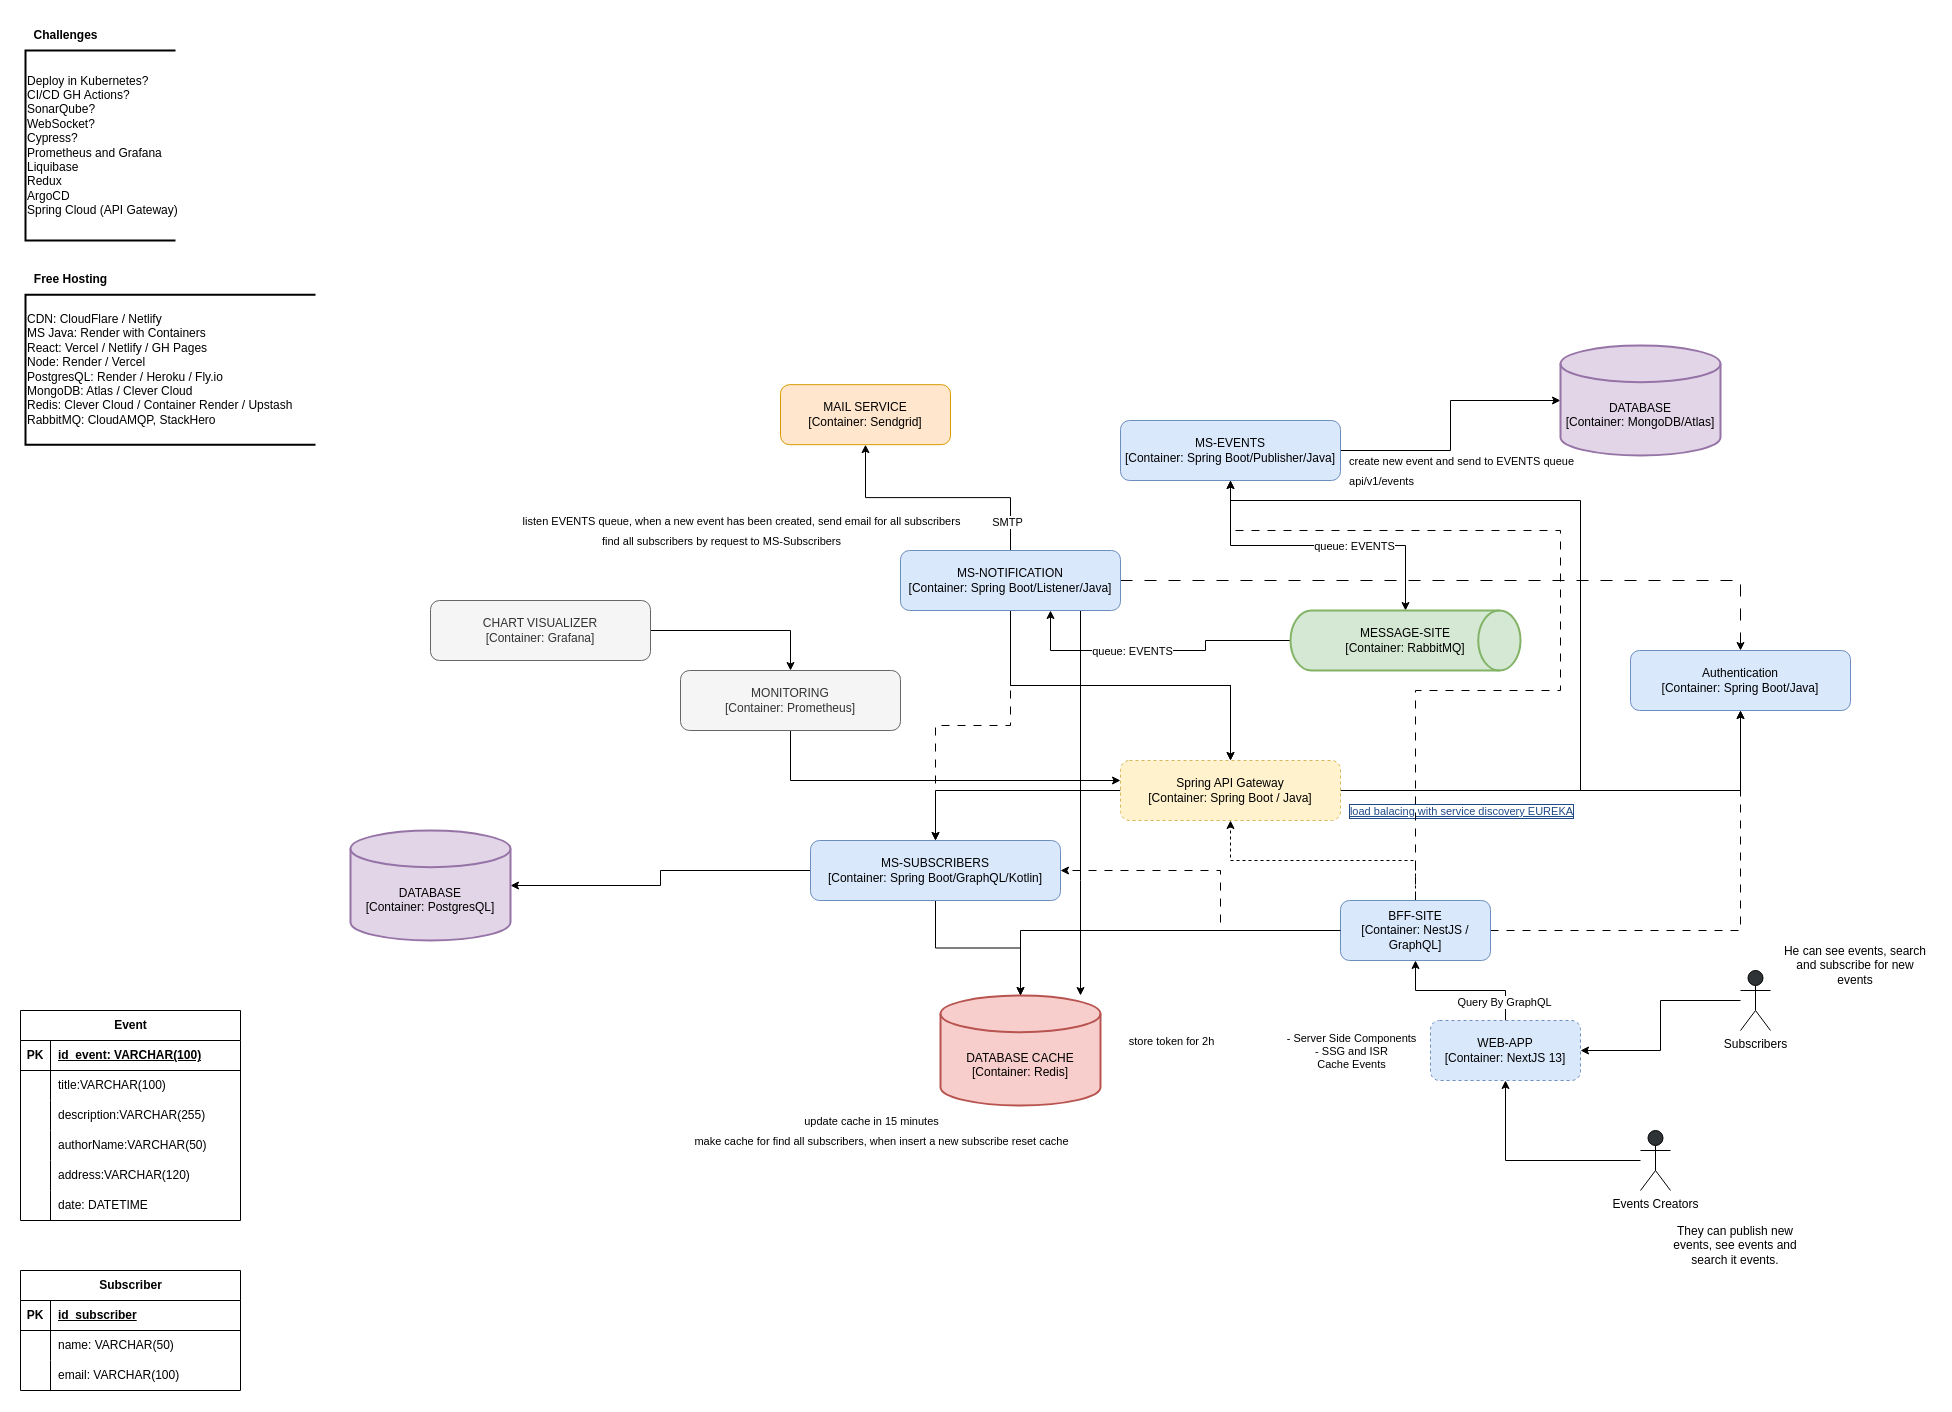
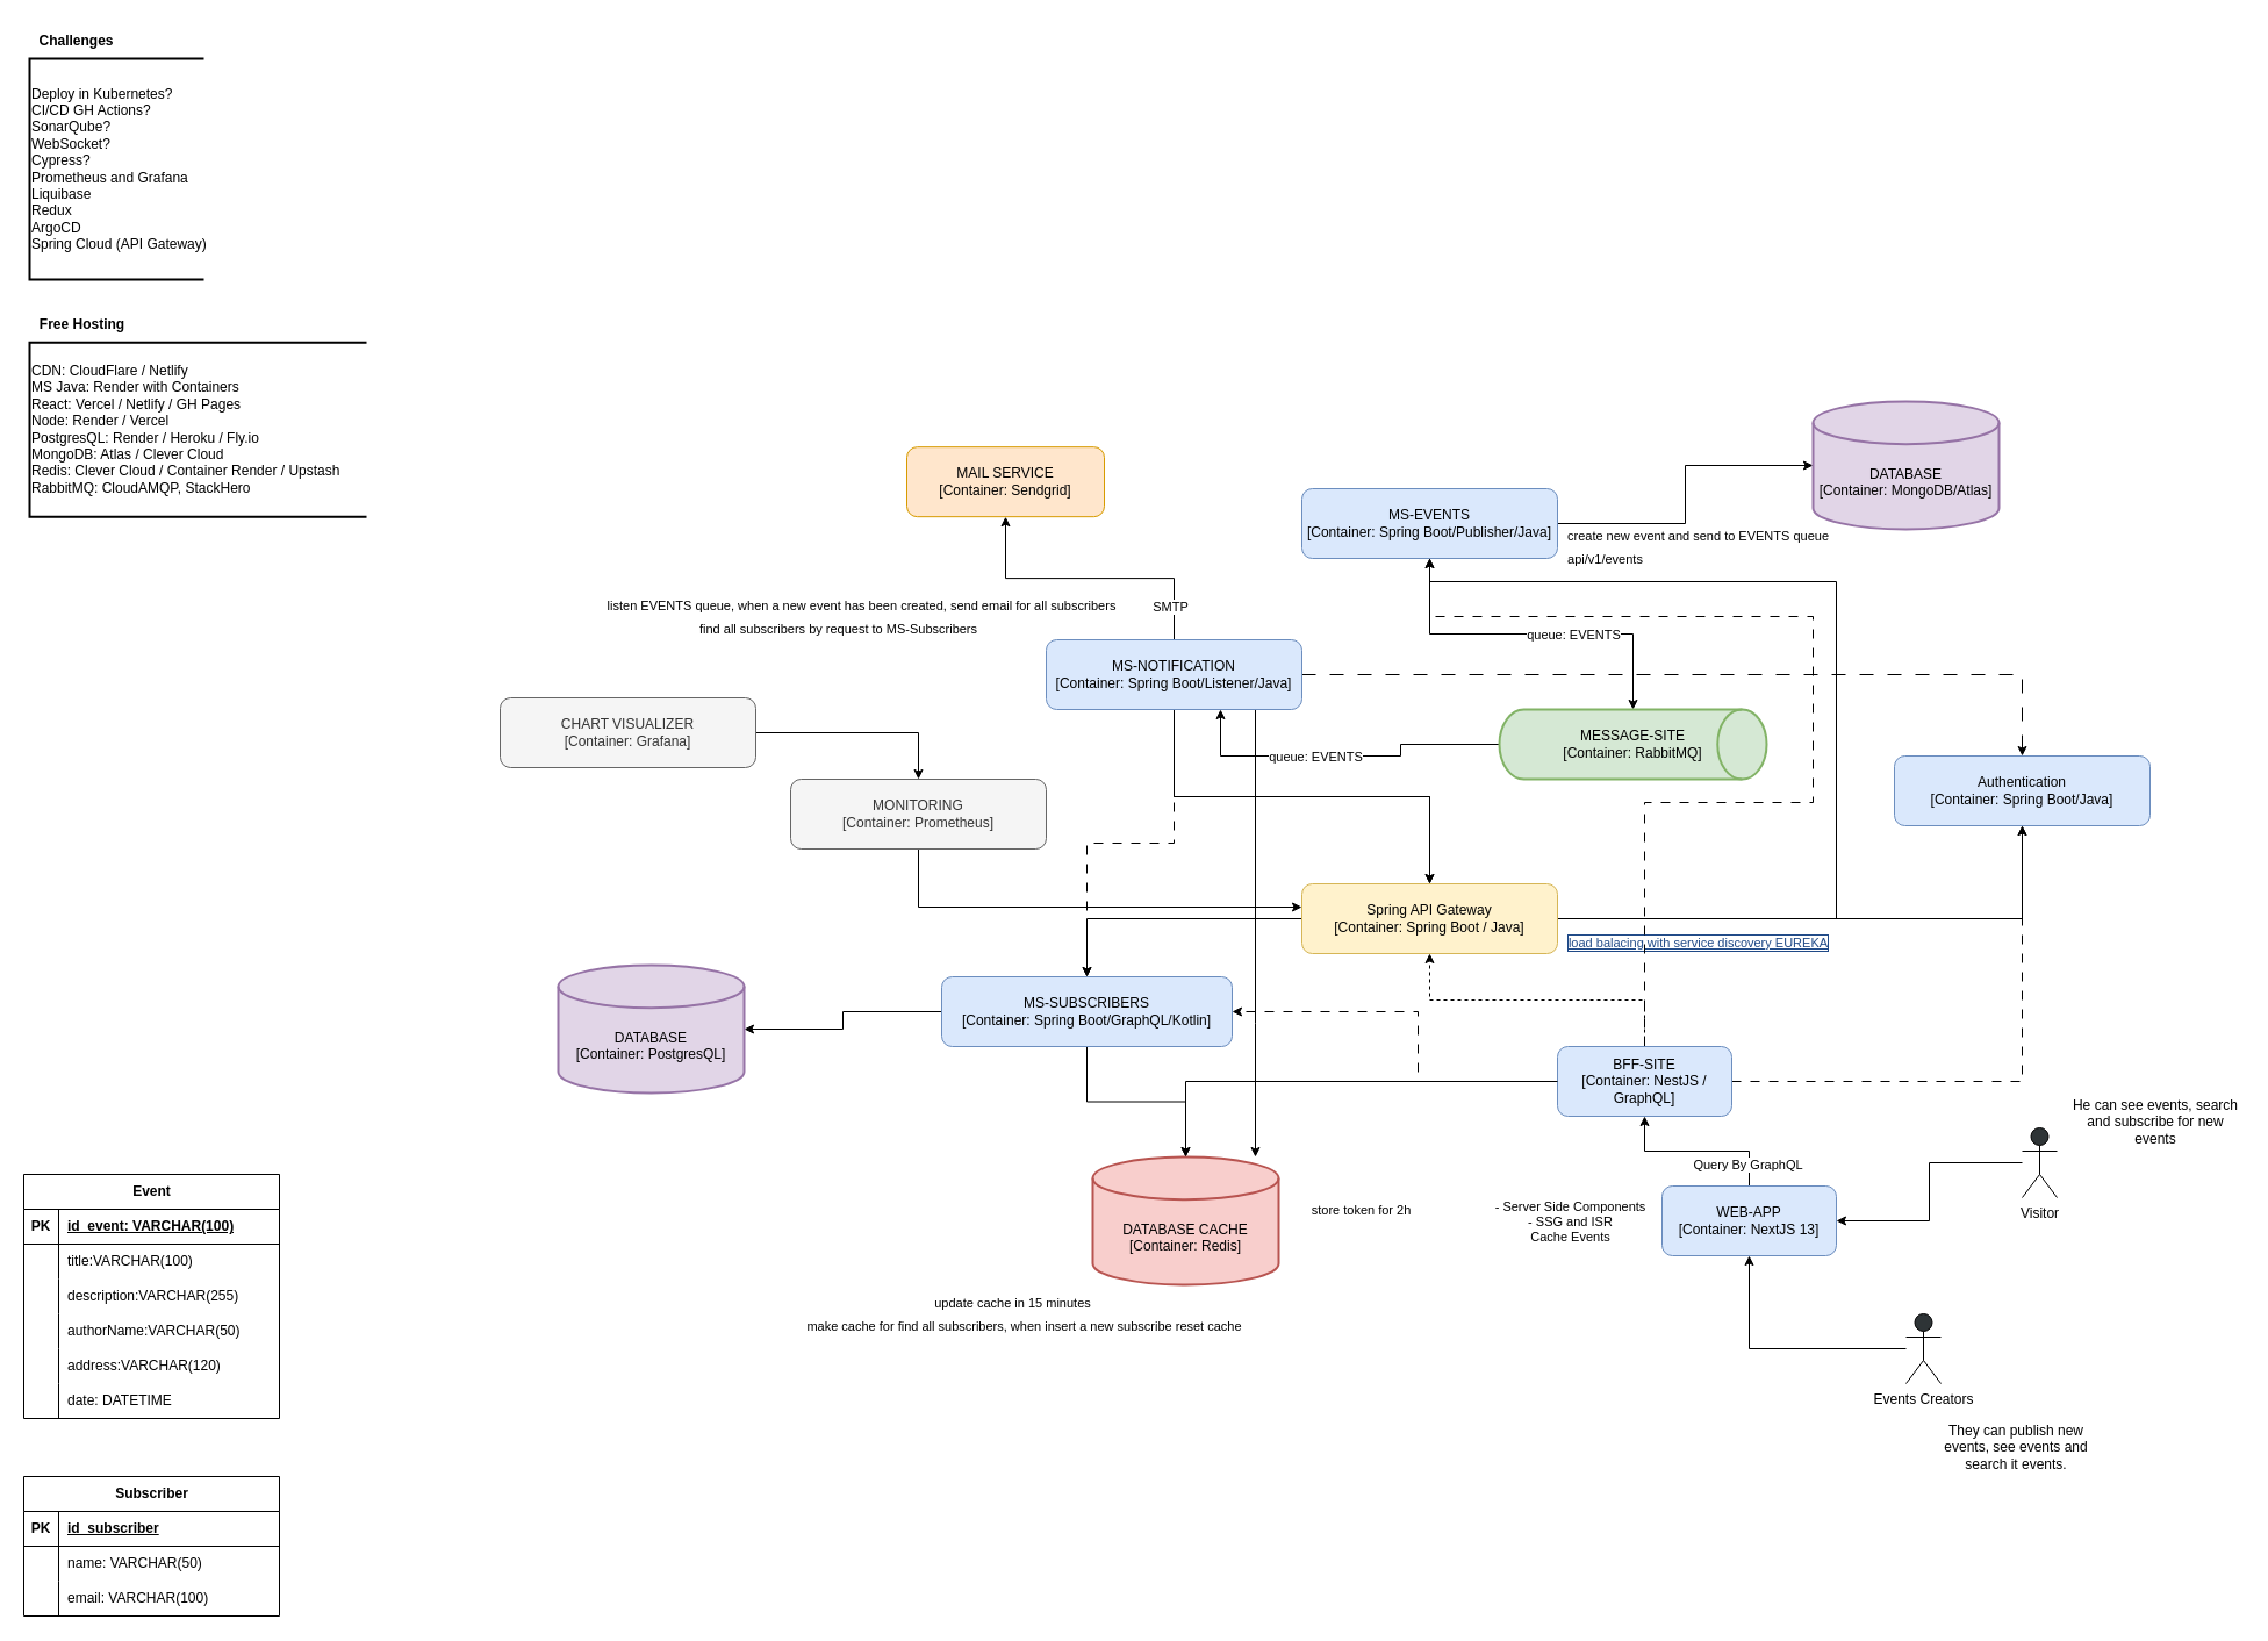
- <mxCell id="86" value="&lt;div&gt;Spring API Gateway&lt;/div&gt;&lt;div&gt;[Container: Spring Boot / Java]&lt;/div&gt;" style="rounded=1;whiteSpace=wrap;html=1;fillColor=#fff2cc;strokeColor=#d6b656;dashed=1;" parent="1" vertex="1"><mxGeometry x="1120" y="760" width="220" height="60" as="geometry" /></mxCell>
+ <mxCell id="86" value="&lt;div&gt;Spring API Gateway&lt;/div&gt;&lt;div&gt;[Container: Spring Boot / Java]&lt;/div&gt;" style="rounded=1;whiteSpace=wrap;html=1;fillColor=#fff2cc;strokeColor=#d6b656;" parent="1" vertex="1"><mxGeometry x="1120" y="760" width="220" height="60" as="geometry" /></mxCell>
- <mxCell id="63" value="&lt;br&gt;&lt;br&gt;DATABASE&lt;br&gt;[Container: PostgresQL]" style="strokeWidth=2;html=1;shape=mxgraph.flowchart.database;whiteSpace=wrap;fillColor=#e1d5e7;strokeColor=#9673a6;" parent="1" vertex="1"><mxGeometry x="350" y="830" width="160" height="110" as="geometry" /></mxCell>
+ <mxCell id="63" value="&lt;br&gt;&lt;br&gt;DATABASE&lt;br&gt;[Container: PostgresQL]" style="strokeWidth=2;html=1;shape=mxgraph.flowchart.database;whiteSpace=wrap;fillColor=#e1d5e7;strokeColor=#9673a6;" parent="1" vertex="1"><mxGeometry x="480" y="830" width="160" height="110" as="geometry" /></mxCell>
- <mxCell id="29" value="Subscribers" style="shape=umlActor;verticalLabelPosition=bottom;verticalAlign=top;html=1;outlineConnect=0;gradientColor=none;fillColor=#2e3436;" parent="1" vertex="1"><mxGeometry x="1740" y="970" width="30" height="60" as="geometry" /></mxCell>
+ <mxCell id="29" value="Visitor" style="shape=umlActor;verticalLabelPosition=bottom;verticalAlign=top;html=1;outlineConnect=0;gradientColor=none;fillColor=#2e3436;" parent="1" vertex="1"><mxGeometry x="1740" y="970" width="30" height="60" as="geometry" /></mxCell>
- <mxCell id="32" value="WEB-APP&lt;br&gt;[Container: NextJS 13]" style="rounded=1;whiteSpace=wrap;html=1;fillColor=#dae8fc;strokeColor=#6c8ebf;dashed=1;" parent="1" vertex="1"><mxGeometry x="1430" y="1020" width="150" height="60" as="geometry" /></mxCell>
+ <mxCell id="32" value="WEB-APP&lt;br&gt;[Container: NextJS 13]" style="rounded=1;whiteSpace=wrap;html=1;fillColor=#dae8fc;strokeColor=#6c8ebf;" parent="1" vertex="1"><mxGeometry x="1430" y="1020" width="150" height="60" as="geometry" /></mxCell>
